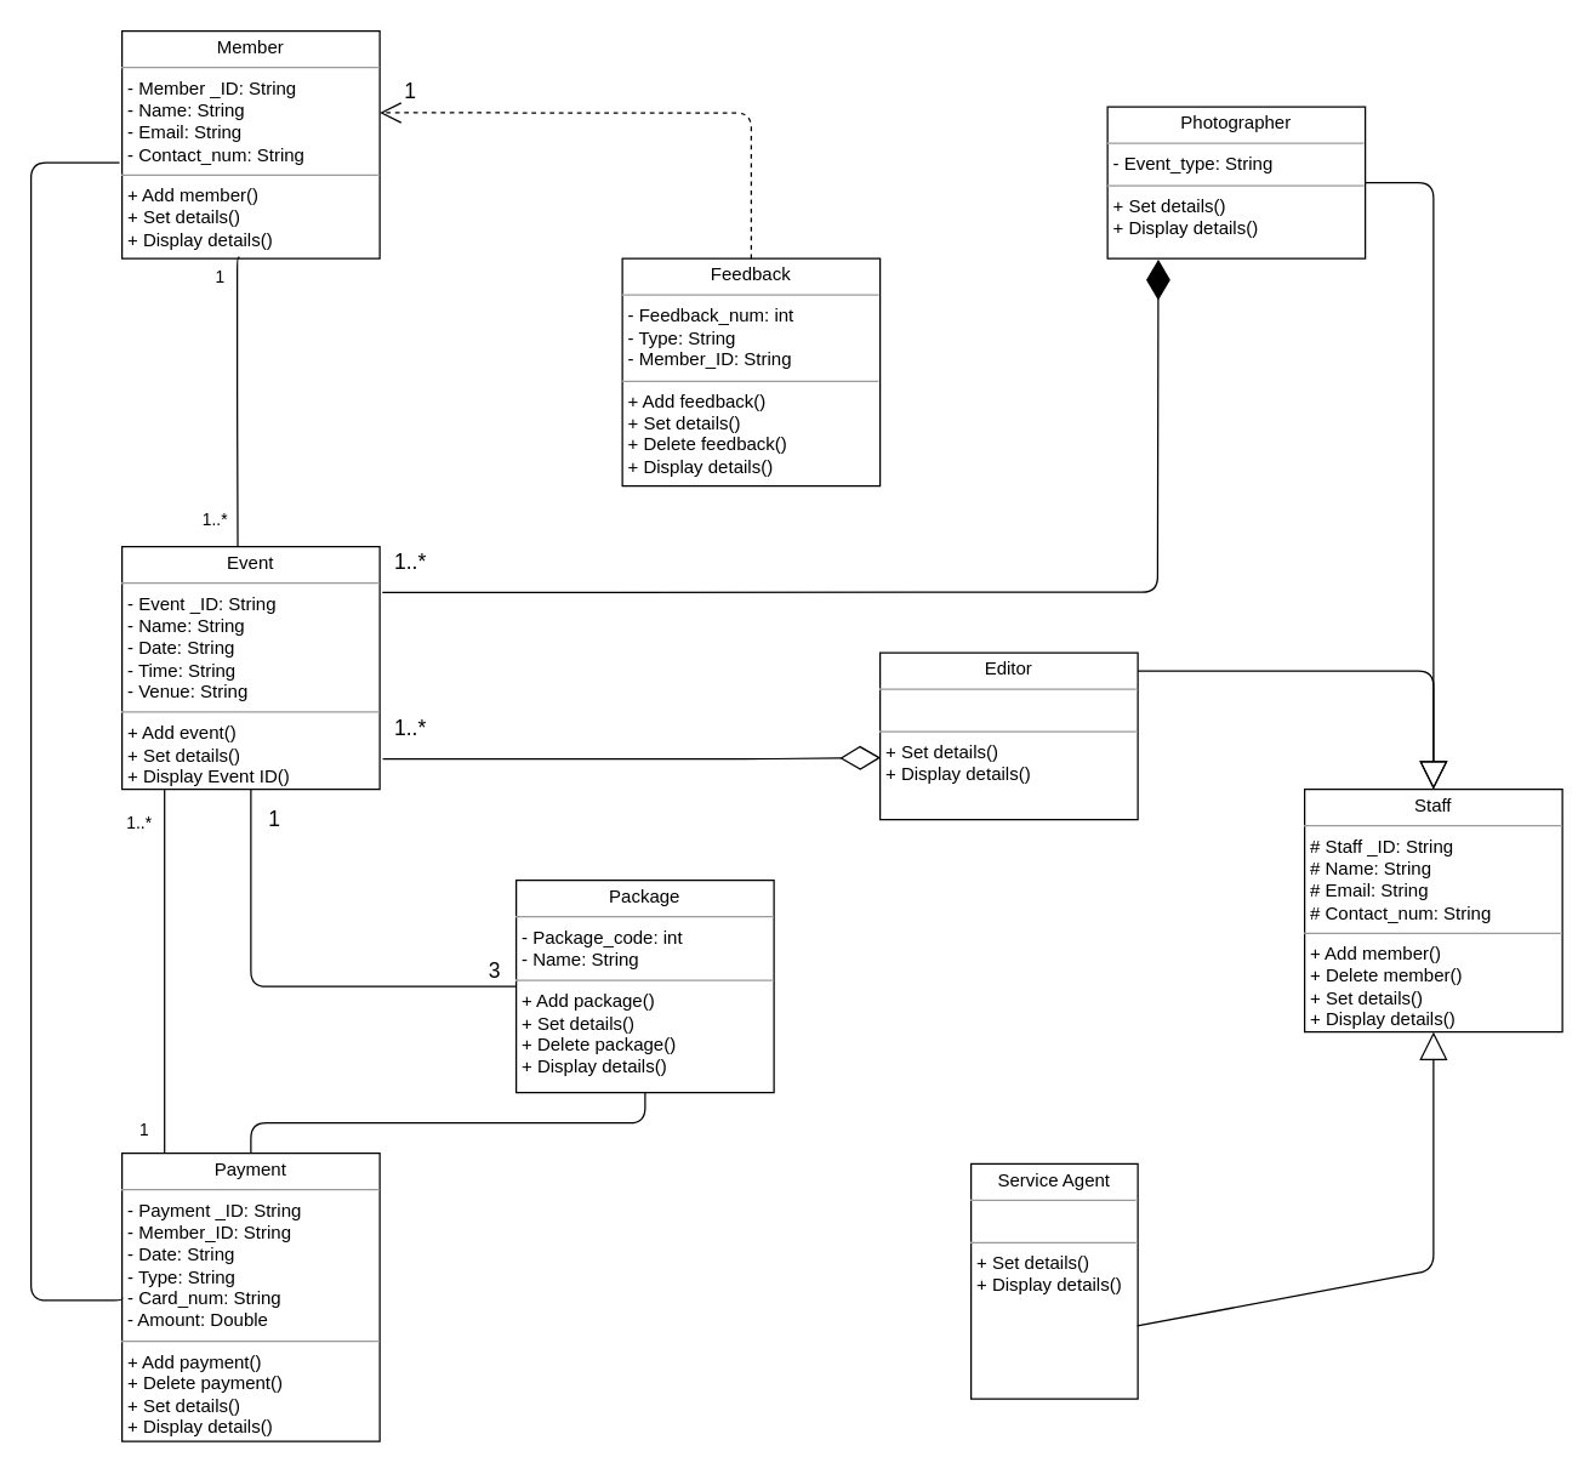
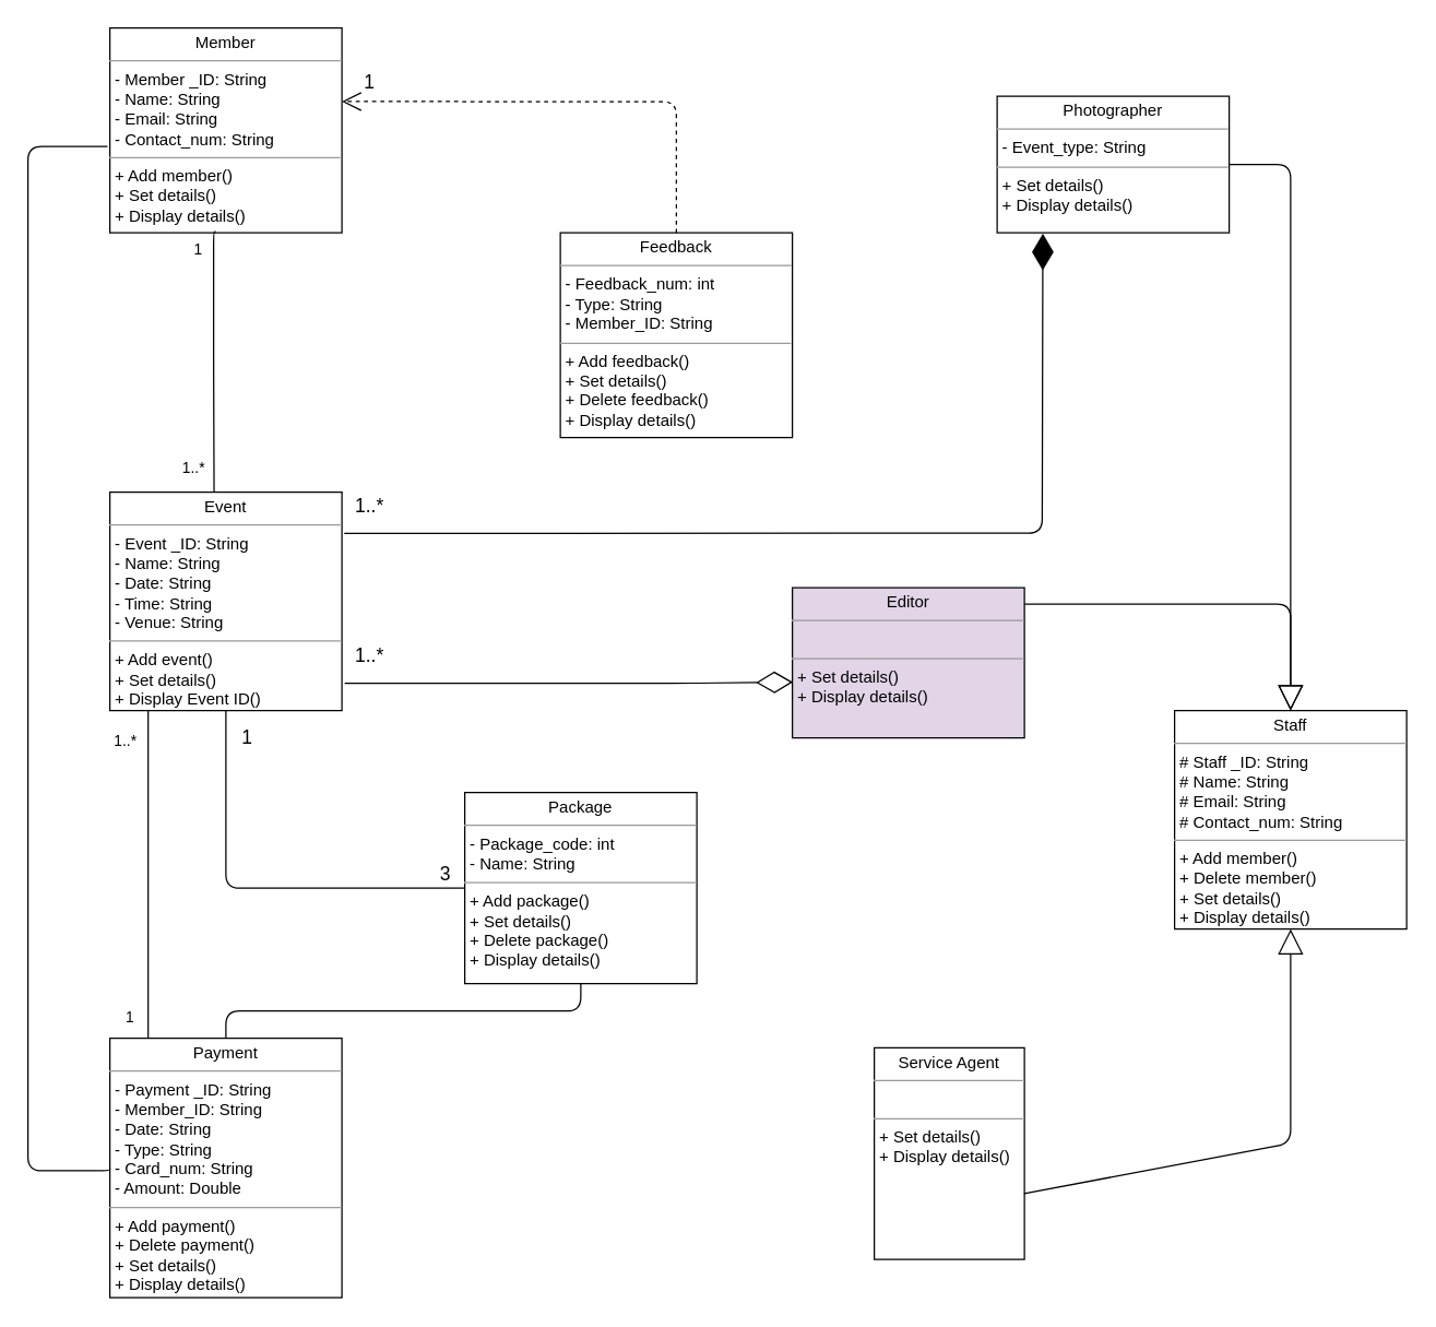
- <mxCell id="7" value="&lt;p style=&quot;margin: 0px ; margin-top: 4px ; text-align: center&quot;&gt;Editor&lt;/p&gt;&lt;hr size=&quot;1&quot;&gt;&lt;p style=&quot;margin: 0px ; margin-left: 4px&quot;&gt;&lt;br&gt;&lt;/p&gt;&lt;hr size=&quot;1&quot;&gt;&lt;p style=&quot;margin: 0px ; margin-left: 4px&quot;&gt;&lt;span&gt;+ Set details()&lt;/span&gt;&lt;br&gt;&lt;/p&gt;&lt;p style=&quot;margin: 0px ; margin-left: 4px&quot;&gt;+ Display details()&lt;/p&gt;&lt;p style=&quot;margin: 0px ; margin-left: 4px&quot;&gt;&lt;br&gt;&lt;/p&gt;&lt;p style=&quot;margin: 0px ; margin-left: 4px&quot;&gt;&lt;br&gt;&lt;/p&gt;&lt;p style=&quot;margin: 0px ; margin-left: 4px&quot;&gt;&lt;br&gt;&lt;/p&gt;&lt;p style=&quot;margin: 0px ; margin-left: 4px&quot;&gt;&lt;br&gt;&lt;/p&gt;" style="verticalAlign=top;align=left;overflow=fill;fontSize=12;fontFamily=Helvetica;html=1;fontColor=#000000;" parent="1" vertex="1"><mxGeometry x="580" y="430" width="170" height="110" as="geometry" /></mxCell>
+ <mxCell id="7" value="&lt;p style=&quot;margin: 0px ; margin-top: 4px ; text-align: center&quot;&gt;Editor&lt;/p&gt;&lt;hr size=&quot;1&quot;&gt;&lt;p style=&quot;margin: 0px ; margin-left: 4px&quot;&gt;&lt;br&gt;&lt;/p&gt;&lt;hr size=&quot;1&quot;&gt;&lt;p style=&quot;margin: 0px ; margin-left: 4px&quot;&gt;&lt;span&gt;+ Set details()&lt;/span&gt;&lt;br&gt;&lt;/p&gt;&lt;p style=&quot;margin: 0px ; margin-left: 4px&quot;&gt;+ Display details()&lt;/p&gt;&lt;p style=&quot;margin: 0px ; margin-left: 4px&quot;&gt;&lt;br&gt;&lt;/p&gt;&lt;p style=&quot;margin: 0px ; margin-left: 4px&quot;&gt;&lt;br&gt;&lt;/p&gt;&lt;p style=&quot;margin: 0px ; margin-left: 4px&quot;&gt;&lt;br&gt;&lt;/p&gt;&lt;p style=&quot;margin: 0px ; margin-left: 4px&quot;&gt;&lt;br&gt;&lt;/p&gt;" style="verticalAlign=top;align=left;overflow=fill;fontSize=12;fontFamily=Helvetica;html=1;fontColor=#000000;fillColor=#e1d5e7;" parent="1" vertex="1"><mxGeometry x="580" y="430" width="170" height="110" as="geometry" /></mxCell>
